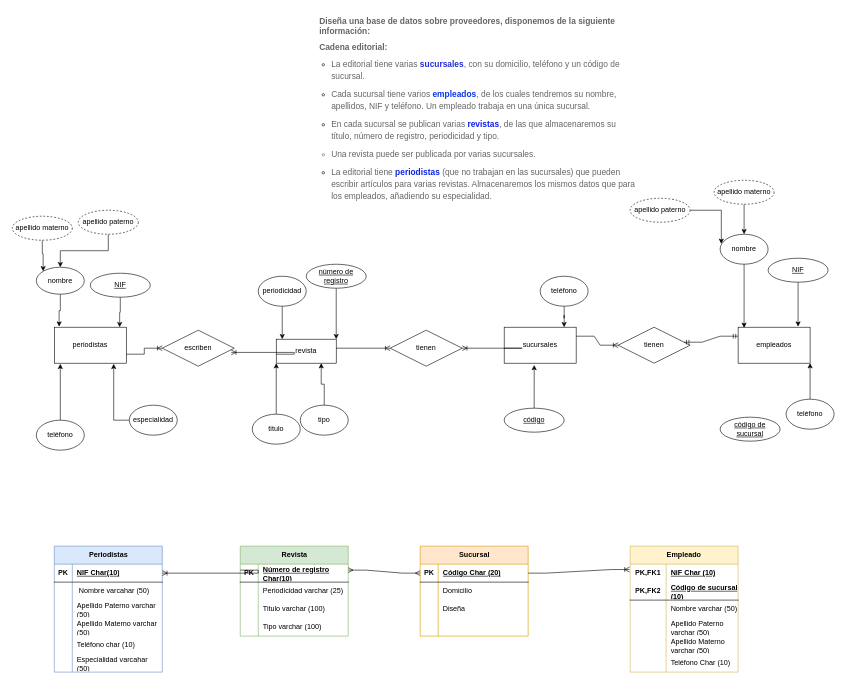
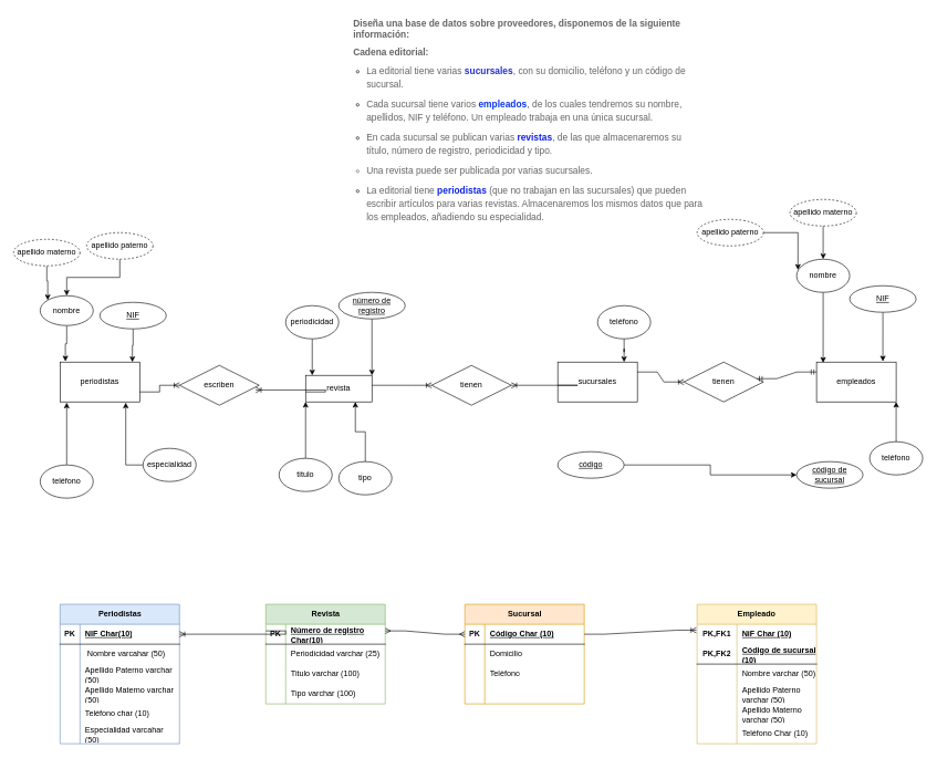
- <mxCell id="23" style="edgeStyle=orthogonalEdgeStyle;rounded=0;orthogonalLoop=1;jettySize=auto;html=1;entryX=0.417;entryY=1.05;entryDx=0;entryDy=0;entryPerimeter=0;" parent="1" source="24" target="38" edge="1"><mxGeometry relative="1" as="geometry" /></mxCell>
+ <mxCell id="23" style="edgeStyle=orthogonalEdgeStyle;rounded=0;orthogonalLoop=1;jettySize=auto;html=1;" parent="1" source="24" target="31" edge="1"><mxGeometry relative="1" as="geometry" /></mxCell>
- <mxCell id="16" value="tipo" style="ellipse;whiteSpace=wrap;html=1;" parent="1" vertex="1"><mxGeometry x="500" y="675" width="80" height="50" as="geometry" /></mxCell>
+ <mxCell id="16" value="tipo" style="ellipse;whiteSpace=wrap;html=1;" parent="1" vertex="1"><mxGeometry x="510" y="695" width="80" height="50" as="geometry" /></mxCell>
- <mxCell id="86" value="Código Char (20)" style="shape=partialRectangle;connectable=0;fillColor=none;top=0;left=0;bottom=0;right=0;align=left;spacingLeft=6;fontStyle=5;overflow=hidden;whiteSpace=wrap;html=1;" vertex="1" parent="84"><mxGeometry x="30" width="150" height="30" as="geometry"><mxRectangle width="150" height="30" as="alternateBounds" /></mxGeometry></mxCell>
+ <mxCell id="86" value="Código Char (10)" style="shape=partialRectangle;connectable=0;fillColor=none;top=0;left=0;bottom=0;right=0;align=left;spacingLeft=6;fontStyle=5;overflow=hidden;whiteSpace=wrap;html=1;" vertex="1" parent="84"><mxGeometry x="30" width="150" height="30" as="geometry"><mxRectangle width="150" height="30" as="alternateBounds" /></mxGeometry></mxCell>
- <mxCell id="92" value="Diseña" style="shape=partialRectangle;connectable=0;fillColor=none;top=0;left=0;bottom=0;right=0;align=left;spacingLeft=6;overflow=hidden;whiteSpace=wrap;html=1;" vertex="1" parent="90"><mxGeometry x="30" width="150" height="30" as="geometry"><mxRectangle width="150" height="30" as="alternateBounds" /></mxGeometry></mxCell>
+ <mxCell id="92" value="Telèfono" style="shape=partialRectangle;connectable=0;fillColor=none;top=0;left=0;bottom=0;right=0;align=left;spacingLeft=6;overflow=hidden;whiteSpace=wrap;html=1;" vertex="1" parent="90"><mxGeometry x="30" width="150" height="30" as="geometry"><mxRectangle width="150" height="30" as="alternateBounds" /></mxGeometry></mxCell>
